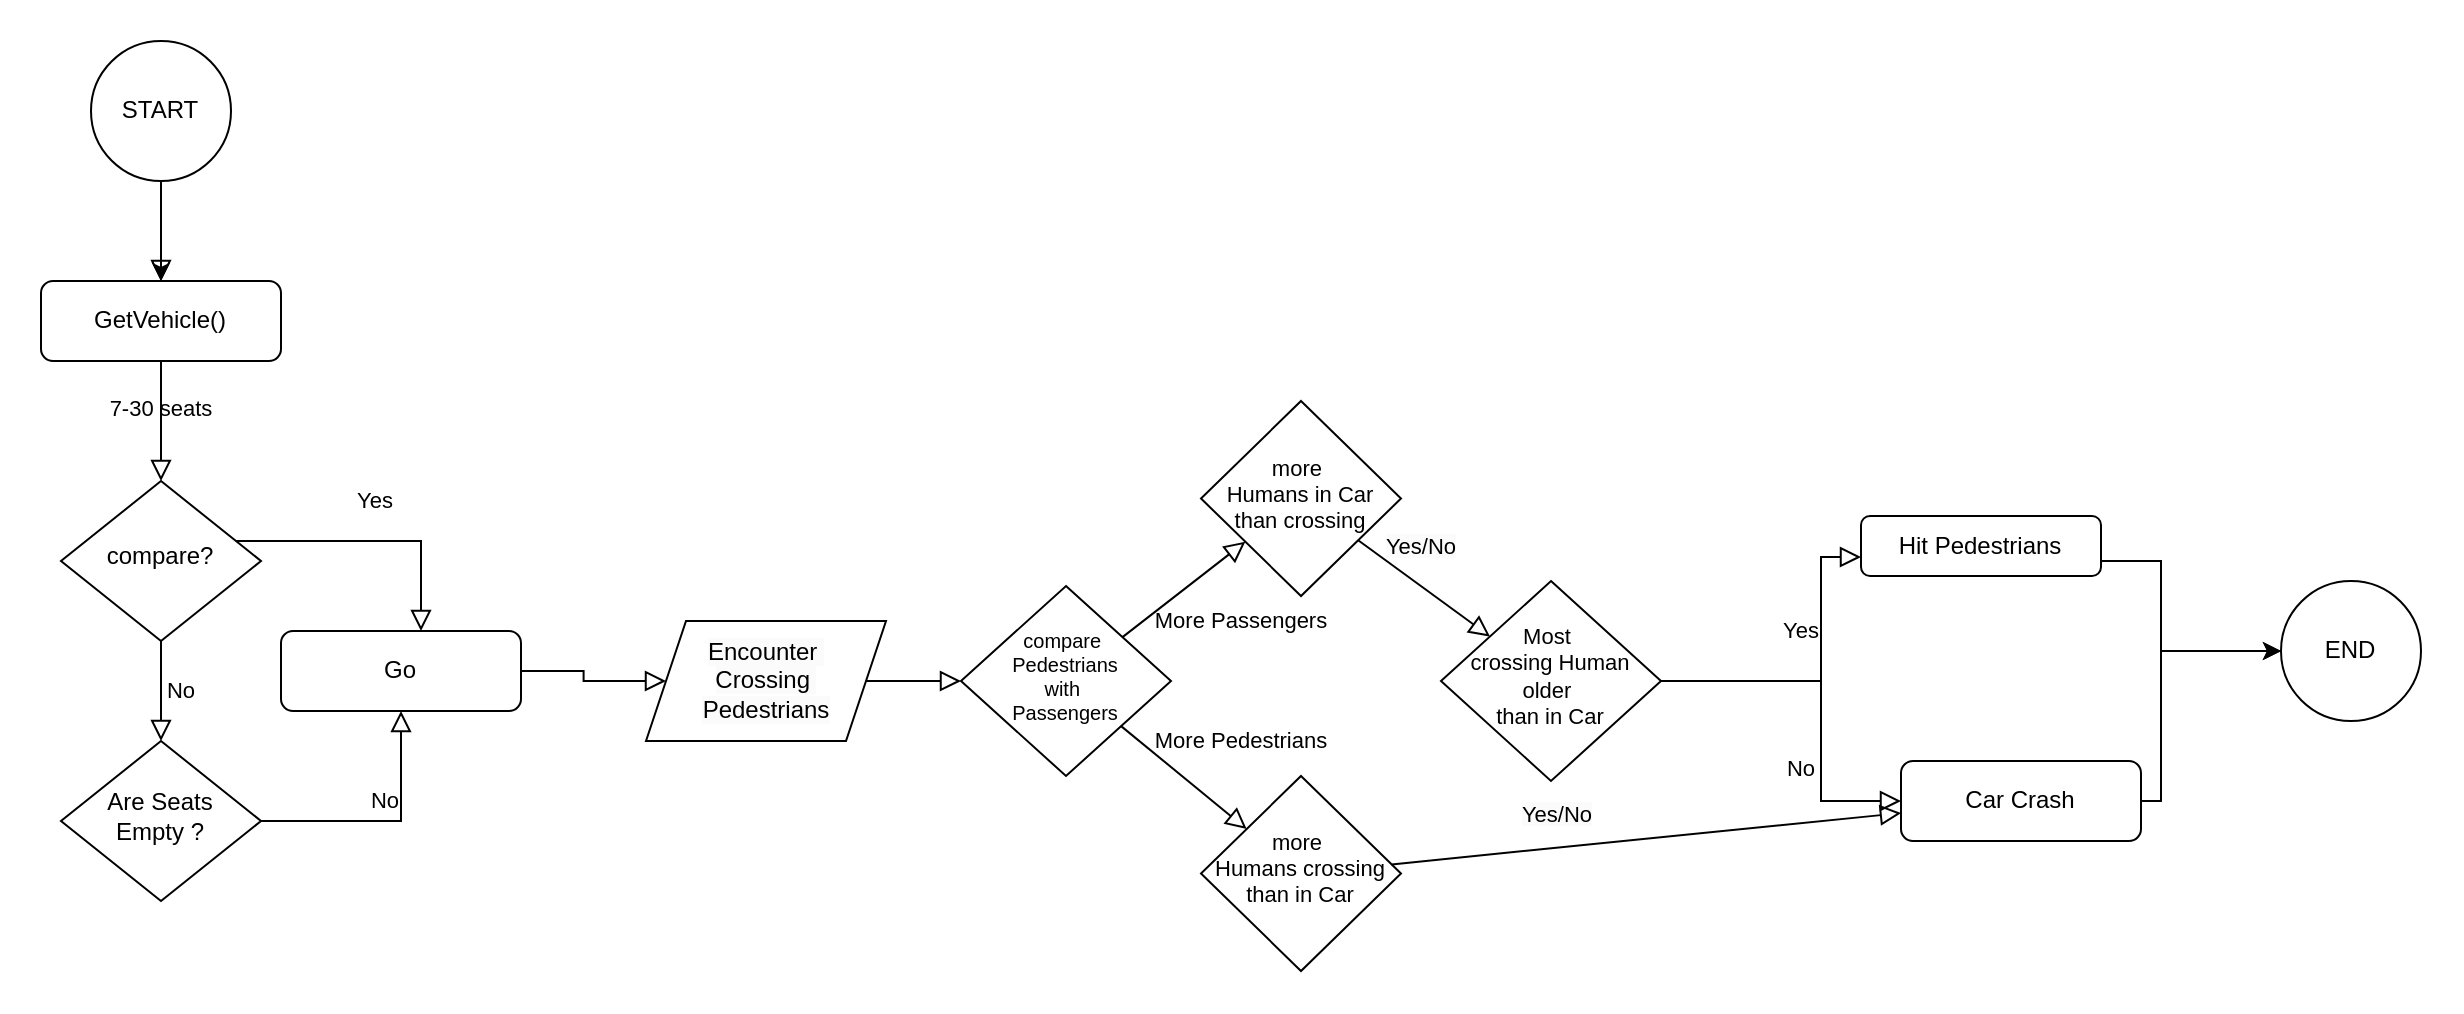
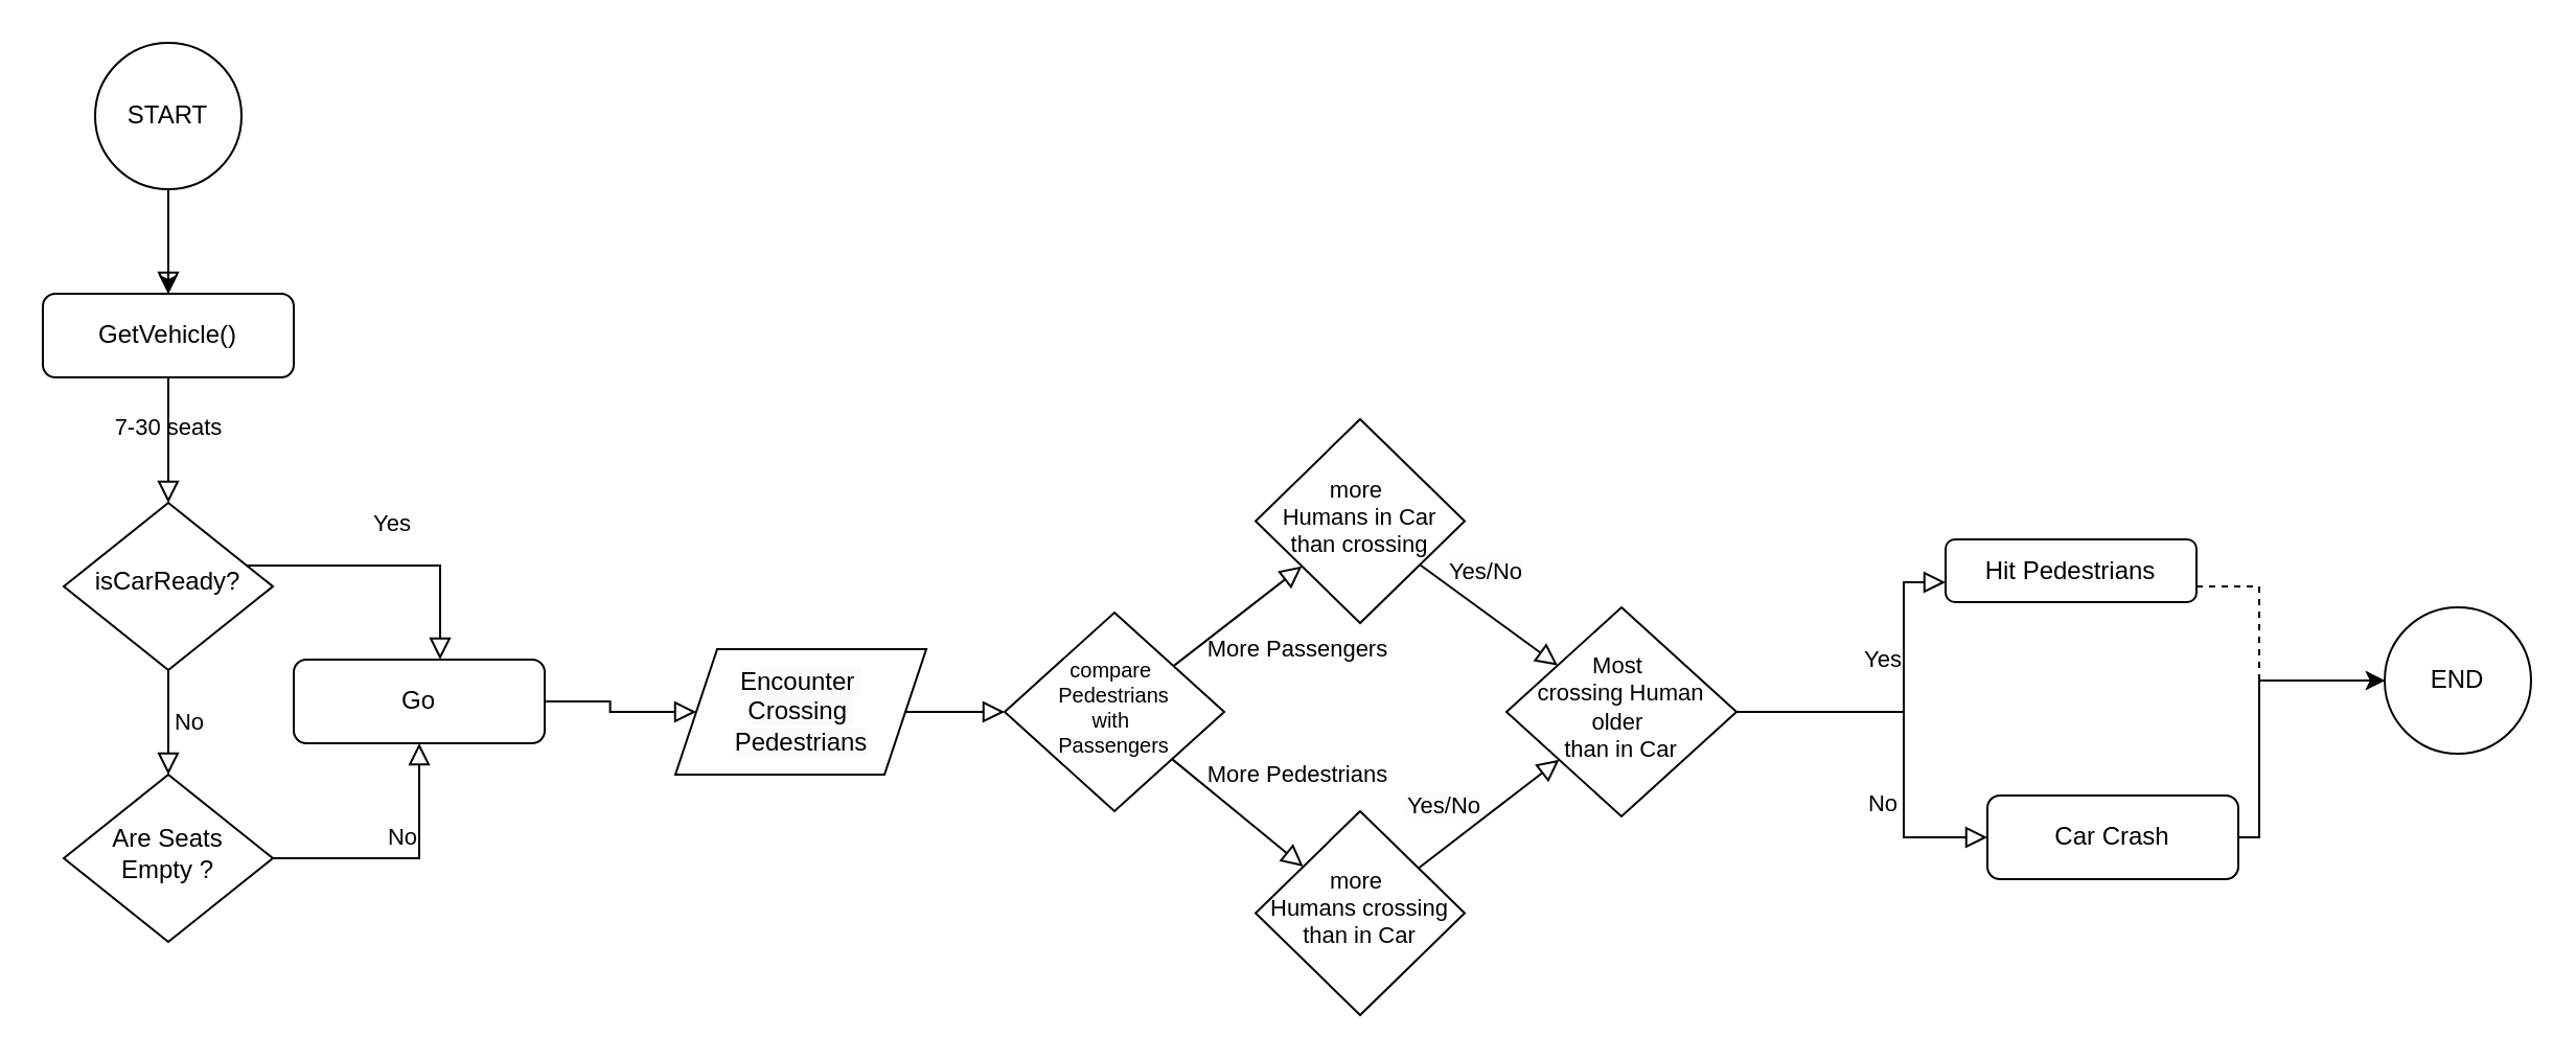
- <mxCell id="6" value="compare?" style="rhombus;whiteSpace=wrap;html=1;shadow=0;fontFamily=Helvetica;fontSize=12;align=center;strokeWidth=1;spacing=6;spacingTop=-4;" parent="1" vertex="1"><mxGeometry x="30" y="240" width="100" height="80" as="geometry" /></mxCell>
+ <mxCell id="6" value="isCarReady?" style="rhombus;whiteSpace=wrap;html=1;shadow=0;fontFamily=Helvetica;fontSize=12;align=center;strokeWidth=1;spacing=6;spacingTop=-4;" parent="1" vertex="1"><mxGeometry x="30" y="240" width="100" height="80" as="geometry" /></mxCell>
- <mxCell id="17" style="edgeStyle=orthogonalEdgeStyle;rounded=0;orthogonalLoop=1;jettySize=auto;html=1;" edge="1" parent="1" source="18" target="27"><mxGeometry relative="1" as="geometry"><Array as="points"><mxPoint x="1080" y="280" /><mxPoint x="1080" y="325" /></Array></mxGeometry></mxCell>
+ <mxCell id="17" style="edgeStyle=orthogonalEdgeStyle;rounded=0;orthogonalLoop=1;jettySize=auto;html=1;dashed=1;" edge="1" parent="1" source="18" target="27"><mxGeometry relative="1" as="geometry"><Array as="points"><mxPoint x="1080" y="280" /><mxPoint x="1080" y="325" /></Array></mxGeometry></mxCell>
- <mxCell id="24" value="&lt;br&gt;&lt;span style=&quot;color: rgb(0, 0, 0); font-family: Helvetica; font-size: 11px; font-style: normal; font-variant-ligatures: normal; font-variant-caps: normal; font-weight: 400; letter-spacing: normal; orphans: 2; text-align: center; text-indent: 0px; text-transform: none; widows: 2; word-spacing: 0px; -webkit-text-stroke-width: 0px; white-space: nowrap; background-color: rgb(251, 251, 251); text-decoration-thickness: initial; text-decoration-style: initial; text-decoration-color: initial; display: inline !important; float: none;&quot;&gt;Yes/No&lt;/span&gt;&lt;div&gt;&lt;br/&gt;&lt;/div&gt;" style="rounded=0;html=1;jettySize=auto;orthogonalLoop=1;fontSize=11;endArrow=block;endFill=0;endSize=8;strokeWidth=1;shadow=0;labelBackgroundColor=none;" edge="1" parent="1" source="20" target="23"><mxGeometry x="-0.333" y="16" relative="1" as="geometry"><mxPoint as="offset" /><mxPoint x="1000" y="290" as="sourcePoint" /><mxPoint x="1100" y="330" as="targetPoint" /></mxGeometry></mxCell>
+ <mxCell id="24" value="&lt;br&gt;&lt;span style=&quot;color: rgb(0, 0, 0); font-family: Helvetica; font-size: 11px; font-style: normal; font-variant-ligatures: normal; font-variant-caps: normal; font-weight: 400; letter-spacing: normal; orphans: 2; text-align: center; text-indent: 0px; text-transform: none; widows: 2; word-spacing: 0px; -webkit-text-stroke-width: 0px; white-space: nowrap; background-color: rgb(251, 251, 251); text-decoration-thickness: initial; text-decoration-style: initial; text-decoration-color: initial; display: inline !important; float: none;&quot;&gt;Yes/No&lt;/span&gt;&lt;div&gt;&lt;br/&gt;&lt;/div&gt;" style="rounded=0;html=1;jettySize=auto;orthogonalLoop=1;fontSize=11;endArrow=block;endFill=0;endSize=8;strokeWidth=1;shadow=0;labelBackgroundColor=none;" edge="1" parent="1" source="20" target="25"><mxGeometry x="-0.333" y="16" relative="1" as="geometry"><mxPoint as="offset" /><mxPoint x="1000" y="290" as="sourcePoint" /><mxPoint x="1100" y="330" as="targetPoint" /></mxGeometry></mxCell>
